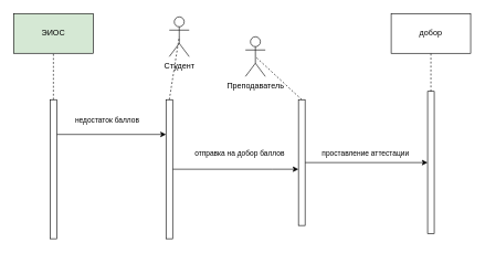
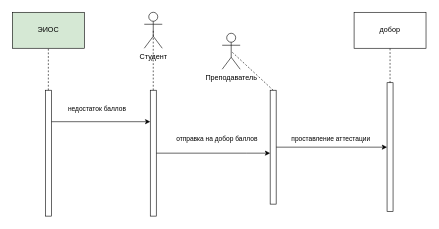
- <mxCell id="7" value="Студент&lt;br&gt;" style="shape=umlActor;verticalLabelPosition=bottom;verticalAlign=top;html=1;outlineConnect=0;" vertex="1" parent="1"><mxGeometry x="255" y="25" width="30" height="60" as="geometry" /></mxCell>
+ <mxCell id="7" value="Студент&lt;br&gt;" style="shape=umlActor;verticalLabelPosition=bottom;verticalAlign=top;html=1;outlineConnect=0;" vertex="1" parent="1"><mxGeometry x="240" y="20" width="30" height="60" as="geometry" /></mxCell>
